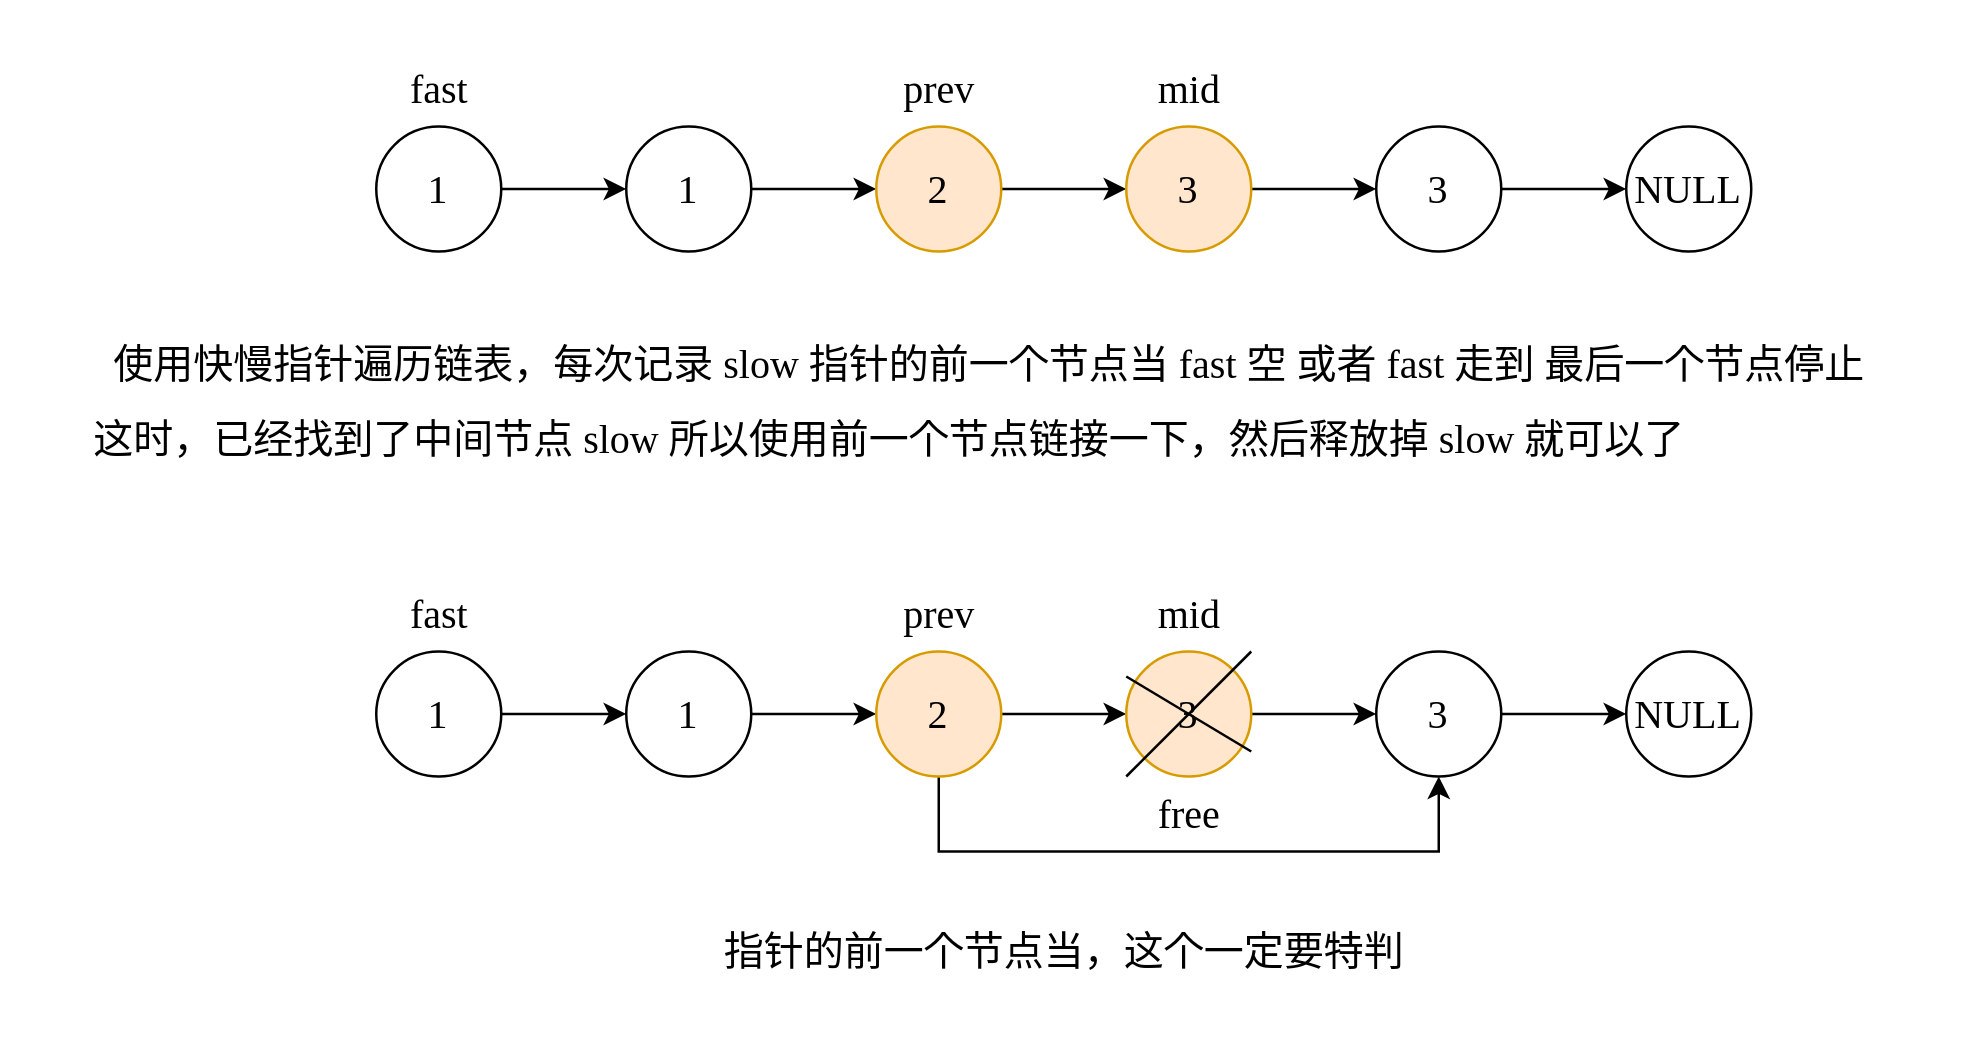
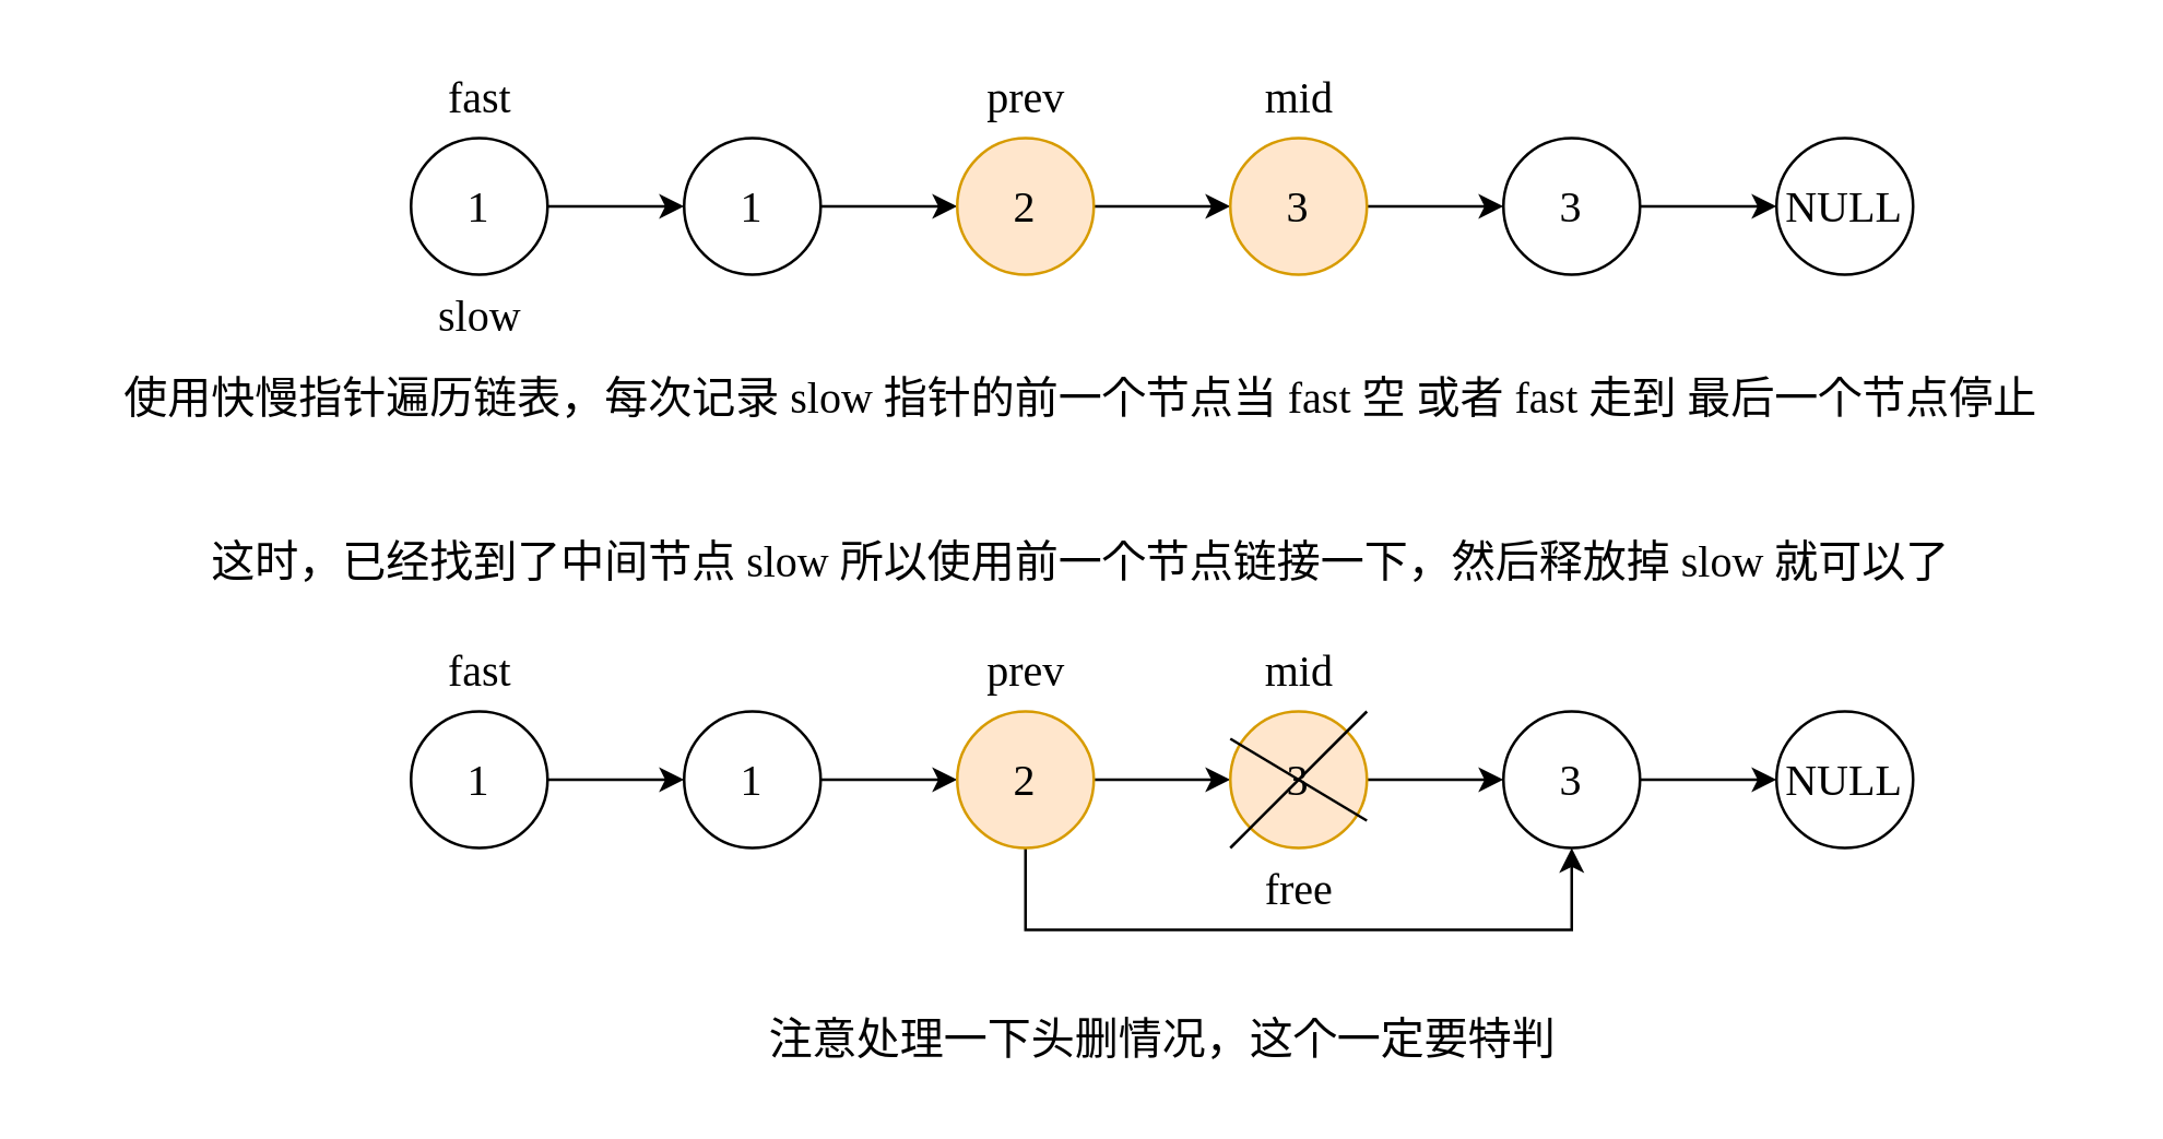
+ <mxCell id="14" value="slow" style="text;html=1;align=center;verticalAlign=middle;resizable=0;points=[];autosize=1;strokeColor=none;fillColor=none;fontSize=16;fontFamily=Comic Sans MS;" parent="1" vertex="1"><mxGeometry x="145" y="100" width="60" height="30" as="geometry" /></mxCell>
- <mxCell id="18" value="这时，已经找到了中间节点 slow 所以使用前一个节点链接一下，然后释放掉 slow 就可以了" style="text;html=1;align=center;verticalAlign=middle;resizable=0;points=[];autosize=1;strokeColor=none;fillColor=none;fontSize=16;fontFamily=Comic Sans MS;" vertex="1" parent="1"><mxGeometry x="20" y="160" width="670" height="30" as="geometry" /></mxCell>
+ <mxCell id="18" value="这时，已经找到了中间节点 slow 所以使用前一个节点链接一下，然后释放掉 slow 就可以了" style="text;html=1;align=center;verticalAlign=middle;resizable=0;points=[];autosize=1;strokeColor=none;fillColor=none;fontSize=16;fontFamily=Comic Sans MS;" vertex="1" parent="1"><mxGeometry x="60" y="190" width="670" height="30" as="geometry" /></mxCell>
- <mxCell id="37" value="指针的前一个节点当，这个一定要特判" style="text;html=1;align=center;verticalAlign=middle;resizable=0;points=[];autosize=1;strokeColor=none;fillColor=none;fontSize=16;fontFamily=Comic Sans MS;" vertex="1" parent="1"><mxGeometry x="270" y="365" width="310" height="30" as="geometry" /></mxCell>
+ <mxCell id="37" value="注意处理一下头删情况，这个一定要特判" style="text;html=1;align=center;verticalAlign=middle;resizable=0;points=[];autosize=1;strokeColor=none;fillColor=none;fontSize=16;fontFamily=Comic Sans MS;" vertex="1" parent="1"><mxGeometry x="270" y="365" width="310" height="30" as="geometry" /></mxCell>
